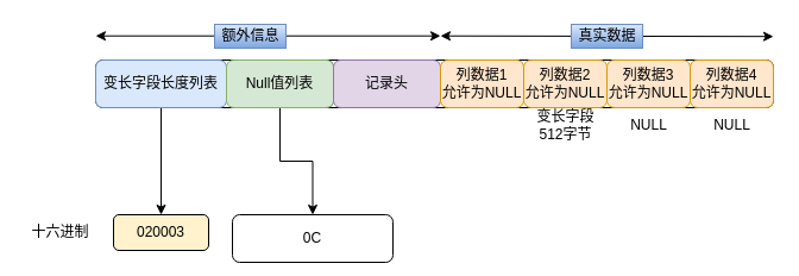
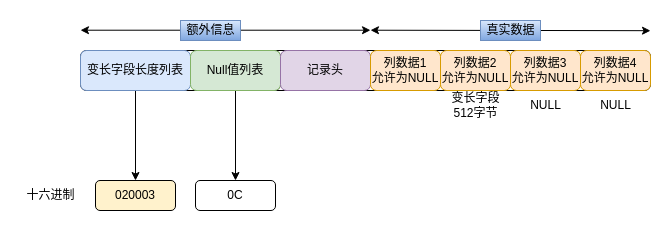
- <mxCell id="21" value="0C" style="rounded=1;whiteSpace=wrap;html=1;" vertex="1" parent="1"><mxGeometry x="195" y="180" width="135" height="40" as="geometry" /></mxCell>
+ <mxCell id="21" value="0C" style="rounded=1;whiteSpace=wrap;html=1;" vertex="1" parent="1"><mxGeometry x="195" y="180" width="80" height="30" as="geometry" /></mxCell>
